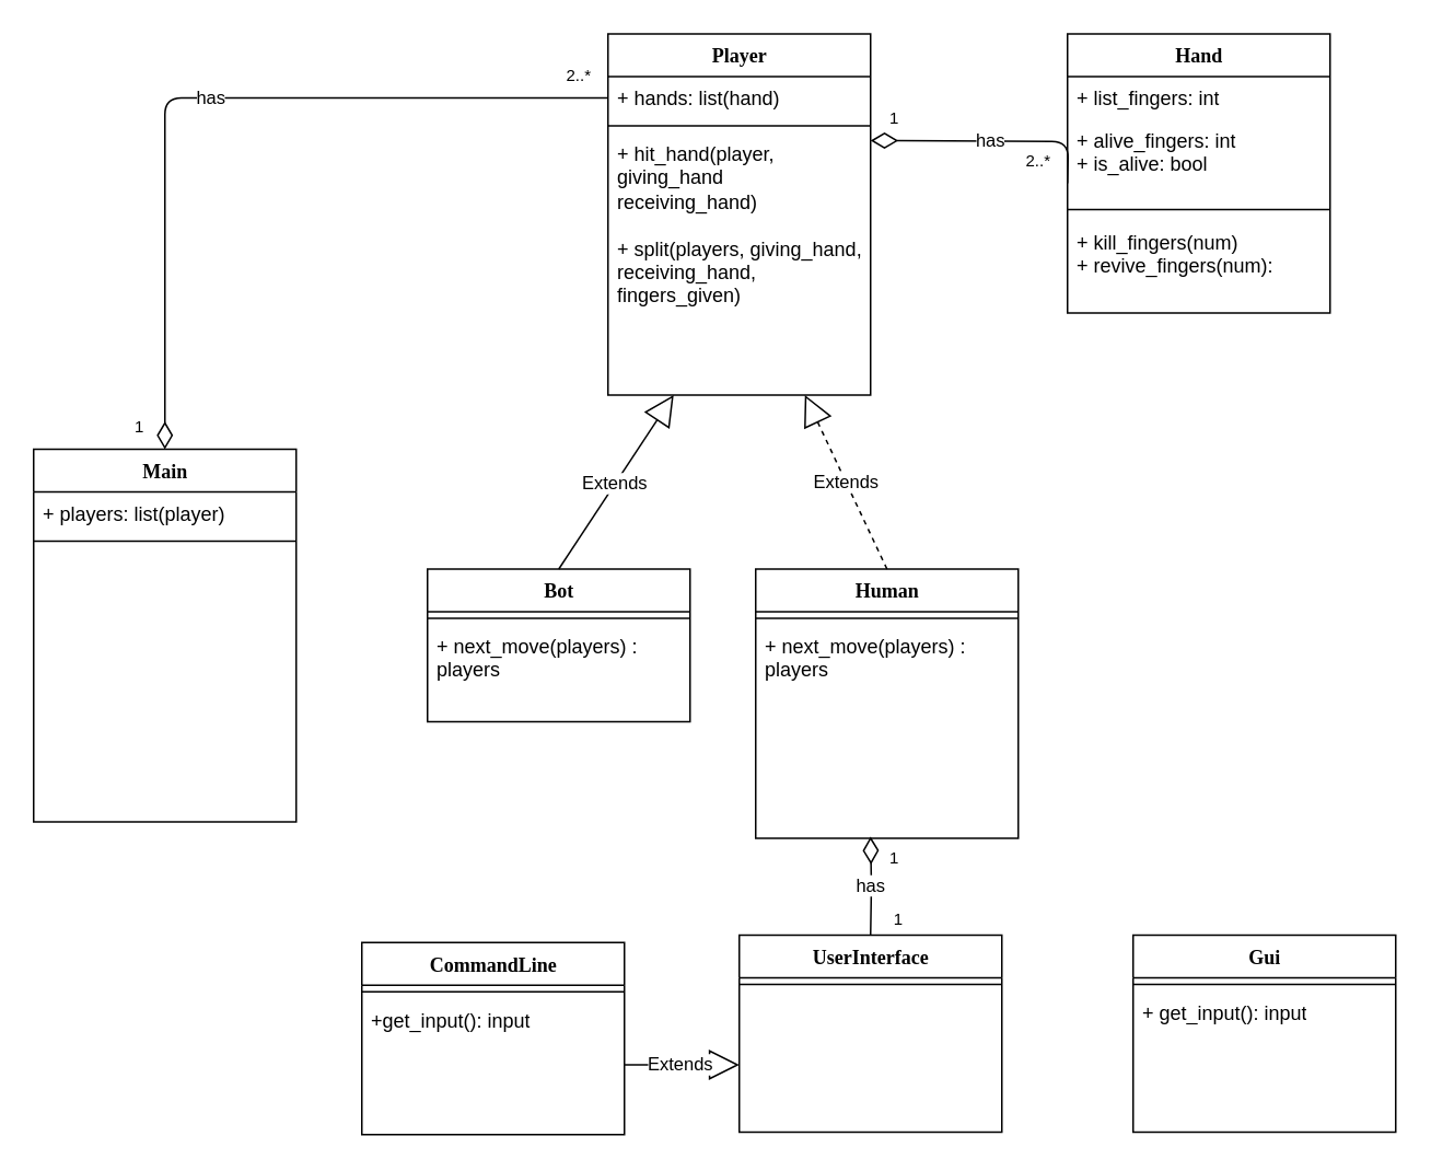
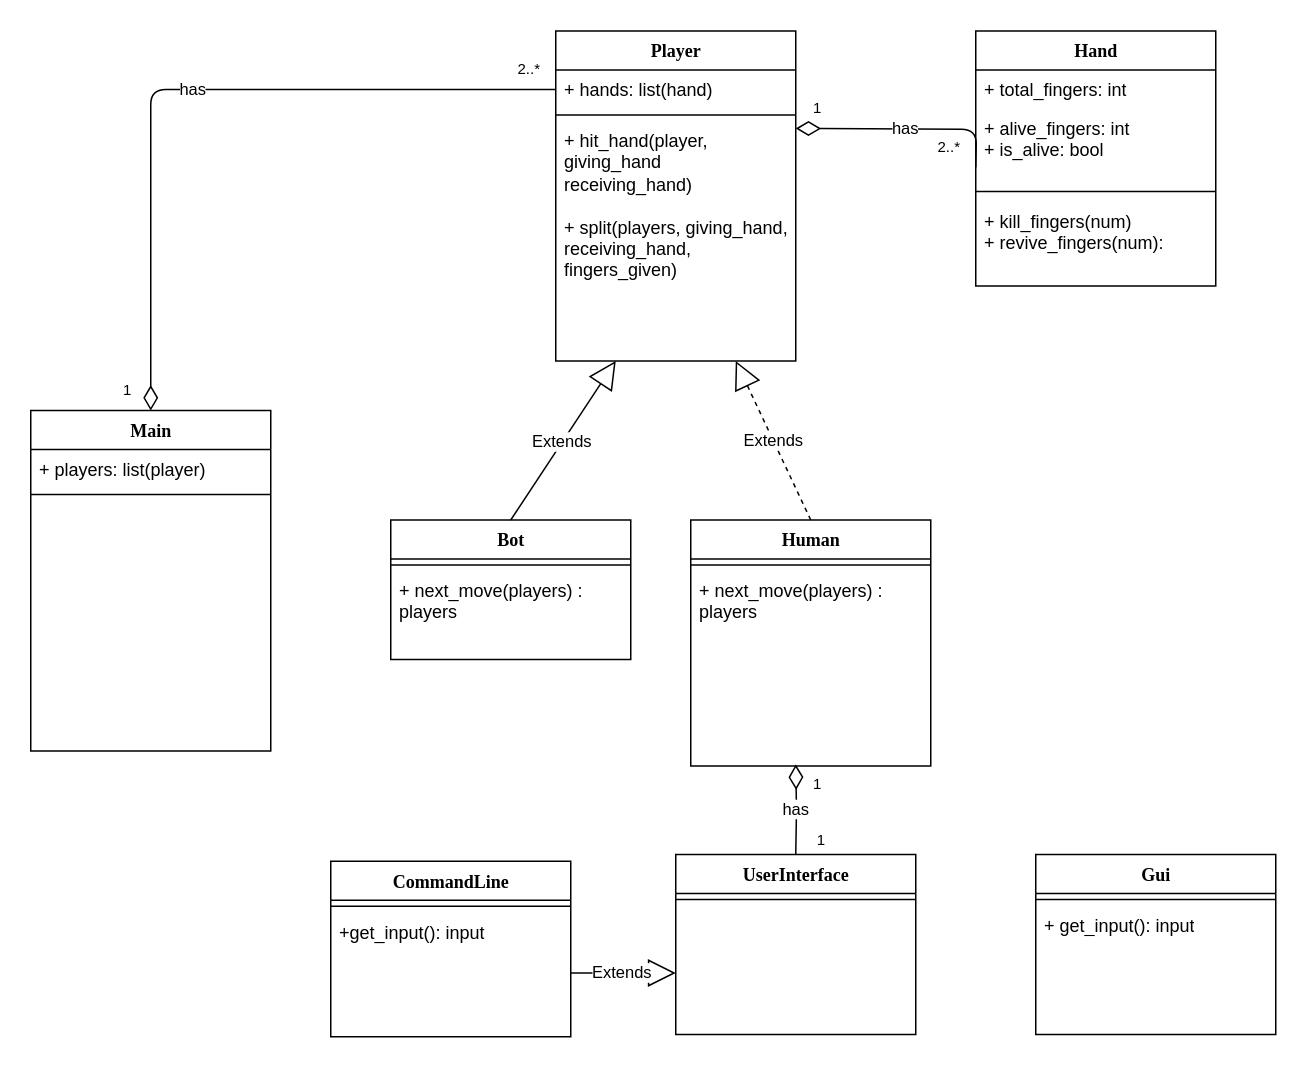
- <mxCell id="16" value="+ list_fingers: int" style="text;html=1;strokeColor=none;fillColor=none;align=left;verticalAlign=top;spacingLeft=4;spacingRight=4;whiteSpace=wrap;overflow=hidden;rotatable=0;points=[[0,0.5],[1,0.5]];portConstraint=eastwest;" parent="15" vertex="1"><mxGeometry y="26" width="160" height="26" as="geometry" /></mxCell>
+ <mxCell id="16" value="+ total_fingers: int" style="text;html=1;strokeColor=none;fillColor=none;align=left;verticalAlign=top;spacingLeft=4;spacingRight=4;whiteSpace=wrap;overflow=hidden;rotatable=0;points=[[0,0.5],[1,0.5]];portConstraint=eastwest;" parent="15" vertex="1"><mxGeometry y="26" width="160" height="26" as="geometry" /></mxCell>
